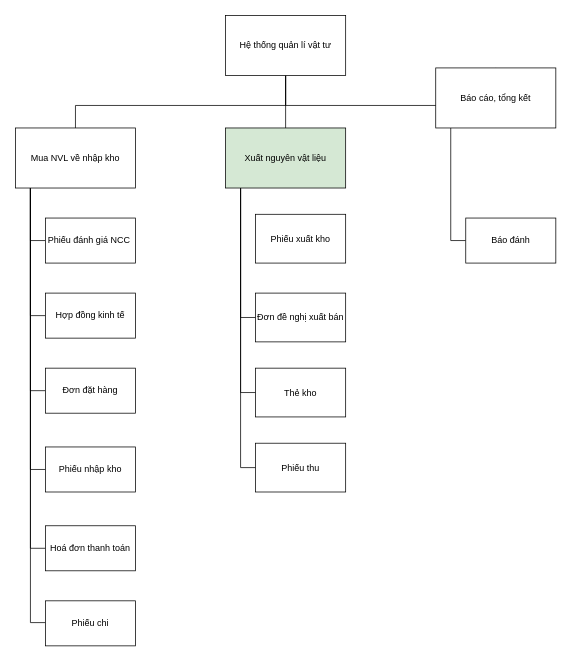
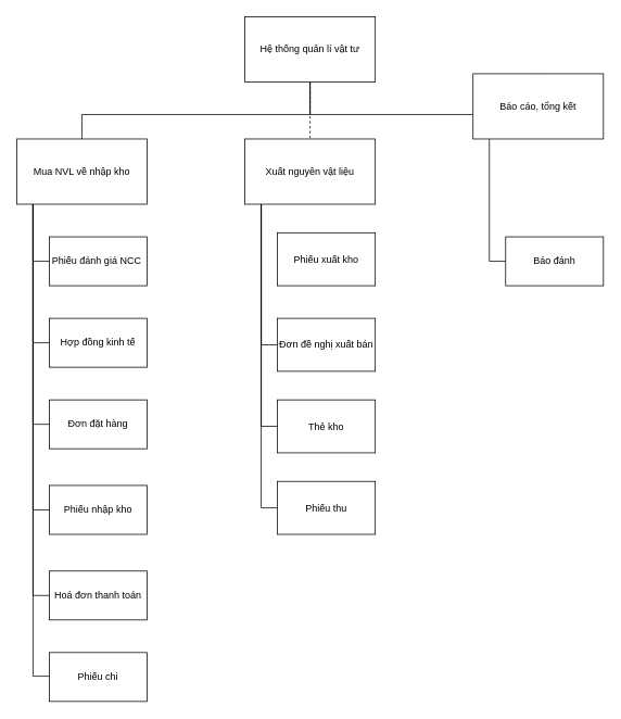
- <mxCell id="2" style="edgeStyle=orthogonalEdgeStyle;rounded=0;orthogonalLoop=1;jettySize=auto;html=1;entryX=0.5;entryY=0;entryDx=0;entryDy=0;endArrow=none;endFill=0;" parent="1" source="5" target="9" edge="1"><mxGeometry relative="1" as="geometry" /></mxCell>
+ <mxCell id="2" style="edgeStyle=orthogonalEdgeStyle;rounded=0;orthogonalLoop=1;jettySize=auto;html=1;entryX=0.5;entryY=0;entryDx=0;entryDy=0;endArrow=none;endFill=0;dashed=1;" parent="1" source="5" target="9" edge="1"><mxGeometry relative="1" as="geometry" /></mxCell>
- <mxCell id="9" value="Xuất nguyên vật liệu" style="rounded=0;whiteSpace=wrap;html=1;fillColor=#d5e8d4;" parent="1" vertex="1"><mxGeometry x="300" y="170" width="160" height="80" as="geometry" /></mxCell>
+ <mxCell id="9" value="Xuất nguyên vật liệu" style="rounded=0;whiteSpace=wrap;html=1;" parent="1" vertex="1"><mxGeometry x="300" y="170" width="160" height="80" as="geometry" /></mxCell>
